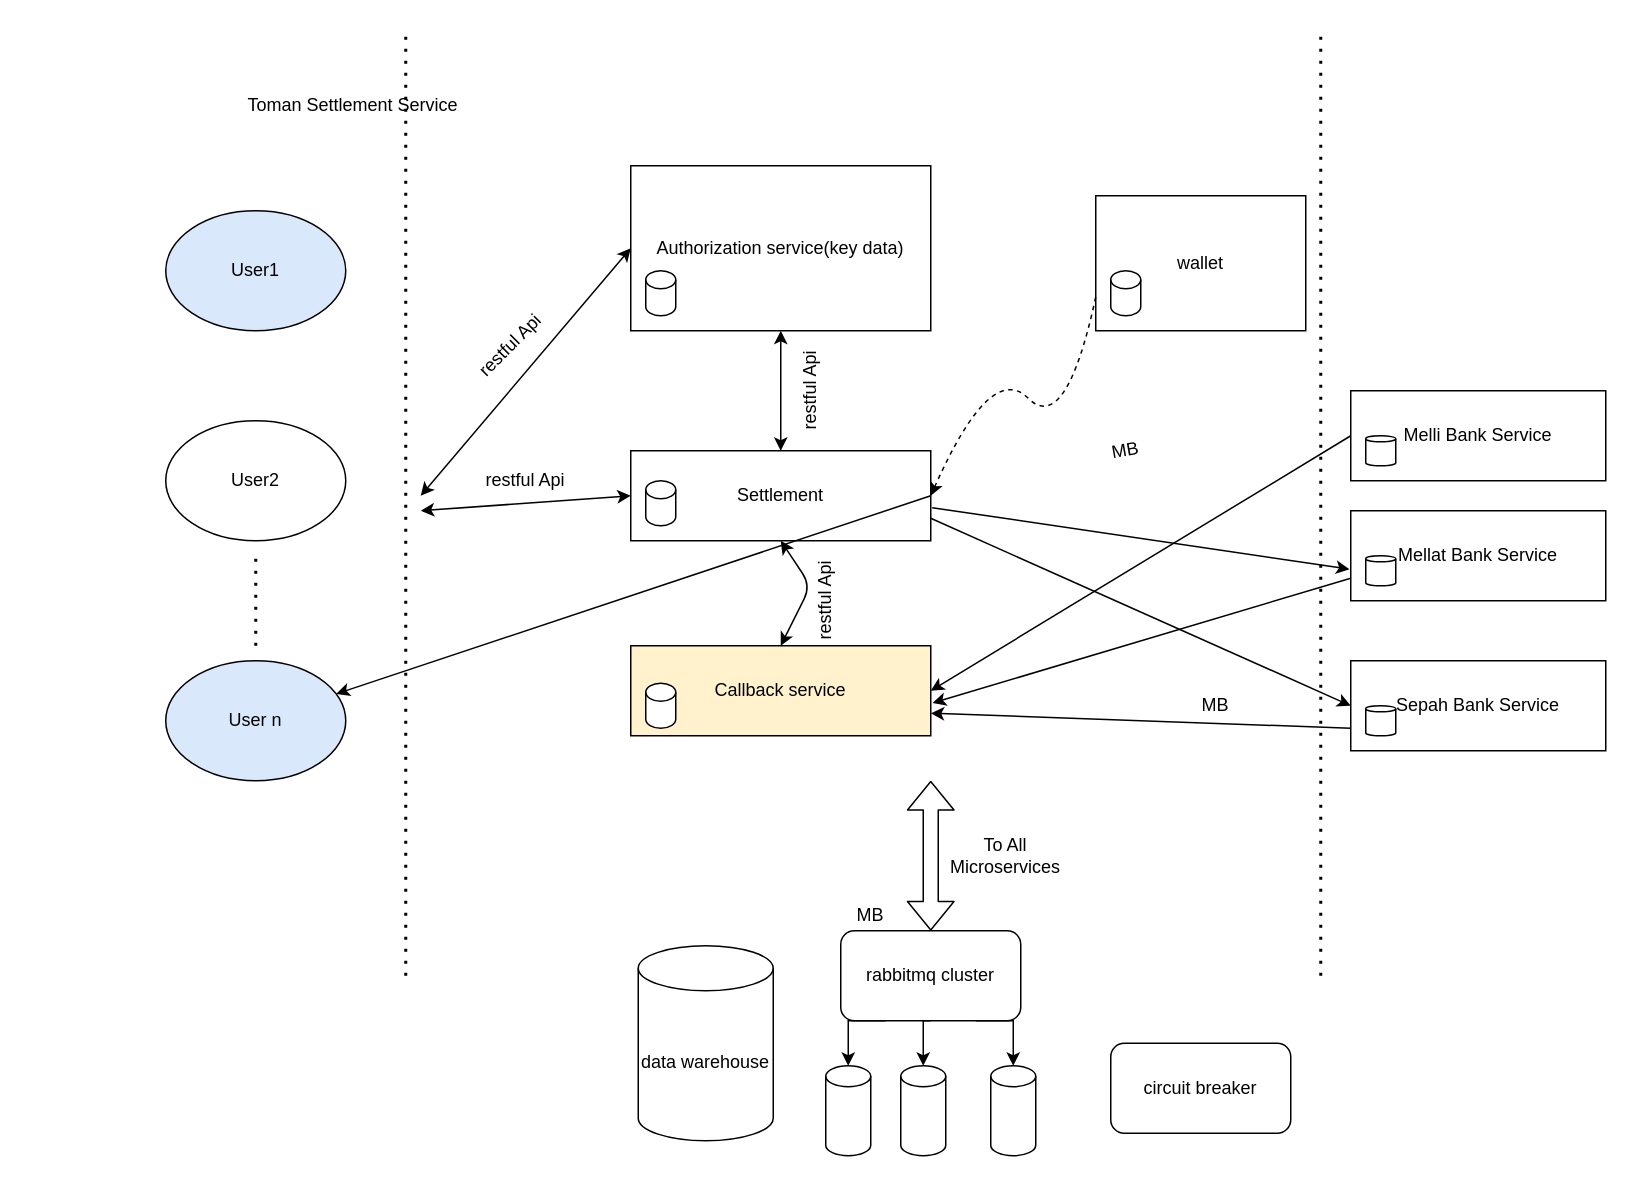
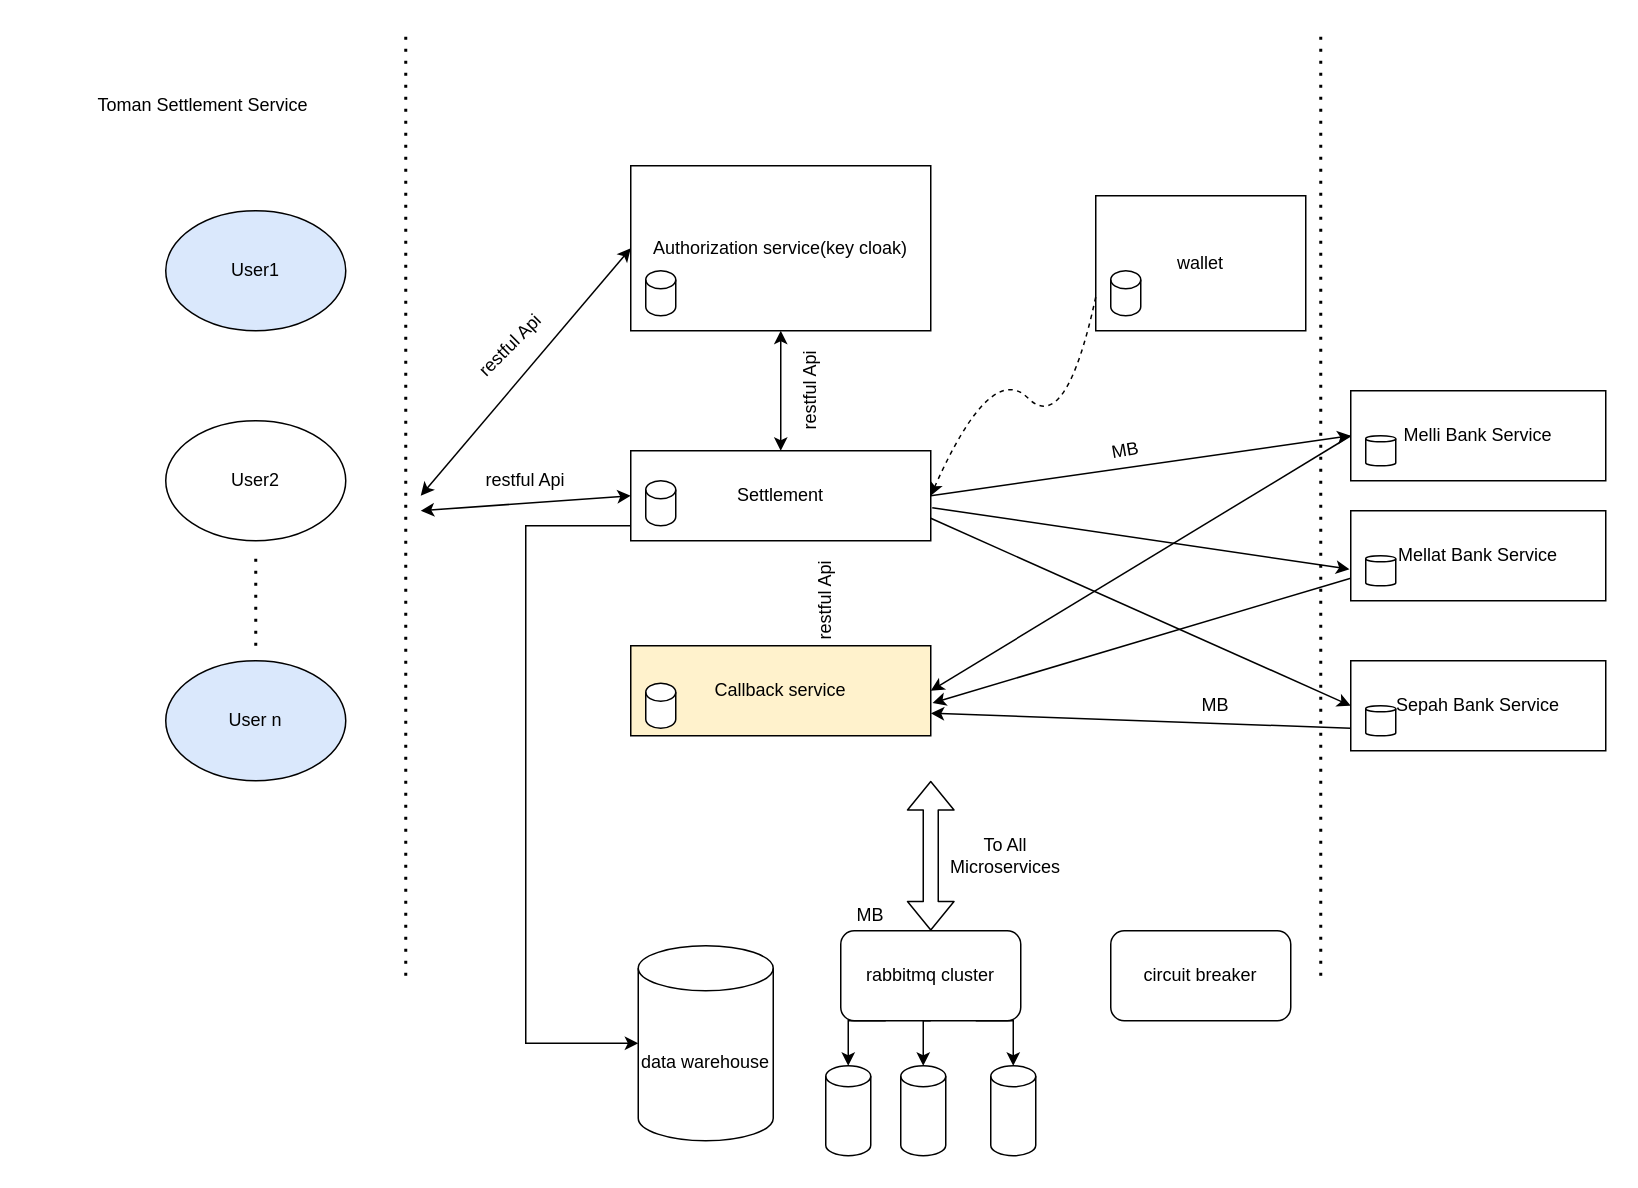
- <mxCell id="27" value="Toman Settlement Service" style="text;html=1;strokeColor=none;fillColor=none;align=center;verticalAlign=middle;whiteSpace=wrap;rounded=0;" parent="1" vertex="1"><mxGeometry x="120" y="60" width="230" height="20" as="geometry" /></mxCell>
+ <mxCell id="27" value="Toman Settlement Service" style="text;html=1;strokeColor=none;fillColor=none;align=center;verticalAlign=middle;whiteSpace=wrap;rounded=0;" parent="1" vertex="1"><mxGeometry y="60" width="230" height="20" as="geometry" x="20" /></mxCell>
- <mxCell id="2" value="Authorization service(key data)" style="rounded=0;whiteSpace=wrap;html=1;" parent="1" vertex="1"><mxGeometry x="420" y="110" width="200" height="110" as="geometry" /></mxCell>
+ <mxCell id="2" value="Authorization service(key cloak)" style="rounded=0;whiteSpace=wrap;html=1;" parent="1" vertex="1"><mxGeometry x="420" y="110" width="200" height="110" as="geometry" /></mxCell>
- <mxCell id="19" value="" style="endArrow=classic;html=1;exitX=1;exitY=0.5;exitDx=0;exitDy=0;" parent="1" source="4" target="12" edge="1"><mxGeometry width="50" height="50" relative="1" as="geometry"><mxPoint x="700" y="350" as="sourcePoint" /><mxPoint x="750" y="300" as="targetPoint" /></mxGeometry></mxCell>
+ <mxCell id="19" value="" style="endArrow=classic;html=1;entryX=0;entryY=0.5;entryDx=0;entryDy=0;exitX=1;exitY=0.5;exitDx=0;exitDy=0;" parent="1" source="4" target="6" edge="1"><mxGeometry width="50" height="50" relative="1" as="geometry"><mxPoint x="700" y="350" as="sourcePoint" /><mxPoint x="750" y="300" as="targetPoint" /></mxGeometry></mxCell>
- <mxCell id="14" value="" style="endArrow=classic;startArrow=classic;html=1;exitX=0.5;exitY=0;exitDx=0;exitDy=0;entryX=0.5;entryY=1;entryDx=0;entryDy=0;" parent="1" source="5" target="4" edge="1"><mxGeometry width="50" height="50" relative="1" as="geometry"><mxPoint x="520" y="410" as="sourcePoint" /><mxPoint x="570" y="360" as="targetPoint" /><Array as="points"><mxPoint x="540" y="390" /></Array></mxGeometry></mxCell>
+ <mxCell id="3" style="edgeStyle=orthogonalEdgeStyle;rounded=0;orthogonalLoop=1;jettySize=auto;html=1;exitX=0;exitY=0.5;exitDx=0;exitDy=0;entryX=0;entryY=0.5;entryDx=0;entryDy=0;entryPerimeter=0;" edge="1" parent="1" source="4" target="35"><mxGeometry relative="1" as="geometry"><Array as="points"><mxPoint x="420" y="350" /><mxPoint x="350" y="350" /><mxPoint x="350" y="695" /></Array></mxGeometry></mxCell>
- <mxCell id="45" value="circuit breaker" style="rounded=1;whiteSpace=wrap;html=1;" vertex="1" parent="1"><mxGeometry x="740" y="695" width="120" height="60" as="geometry" /></mxCell>
+ <mxCell id="45" value="circuit breaker" style="rounded=1;whiteSpace=wrap;html=1;" vertex="1" parent="1"><mxGeometry x="740" y="620" width="120" height="60" as="geometry" /></mxCell>
